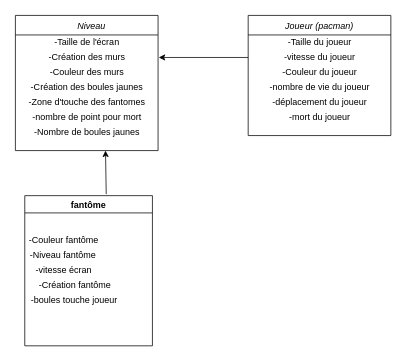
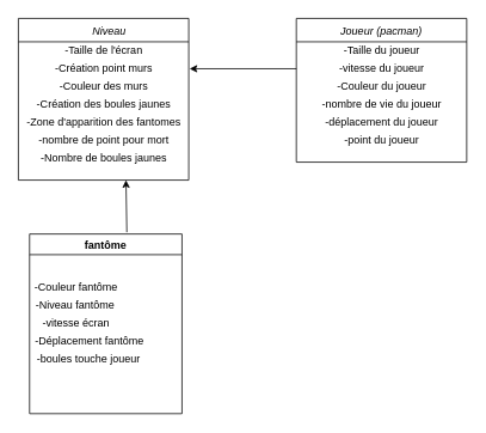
- <mxCell id="4" value="-Création des murs" style="text;html=1;align=center;verticalAlign=middle;resizable=0;points=[];autosize=1;strokeColor=none;fillColor=none;" vertex="1" parent="2"><mxGeometry y="46" width="190" height="20" as="geometry" /></mxCell>
+ <mxCell id="4" value="-Création point murs" style="text;html=1;align=center;verticalAlign=middle;resizable=0;points=[];autosize=1;strokeColor=none;fillColor=none;" vertex="1" parent="2"><mxGeometry y="46" width="190" height="20" as="geometry" /></mxCell>
- <mxCell id="7" value="-Zone d'touche des fantomes" style="text;html=1;align=center;verticalAlign=middle;resizable=0;points=[];autosize=1;strokeColor=none;fillColor=none;" vertex="1" parent="2"><mxGeometry y="106" width="190" height="20" as="geometry" /></mxCell>
+ <mxCell id="7" value="-Zone d'apparition des fantomes" style="text;html=1;align=center;verticalAlign=middle;resizable=0;points=[];autosize=1;strokeColor=none;fillColor=none;" vertex="1" parent="2"><mxGeometry y="106" width="190" height="20" as="geometry" /></mxCell>
- <mxCell id="17" value="-mort du joueur" style="text;html=1;align=center;verticalAlign=middle;resizable=0;points=[];autosize=1;strokeColor=none;fillColor=none;" vertex="1" parent="11"><mxGeometry y="126" width="190" height="20" as="geometry" /></mxCell>
+ <mxCell id="17" value="-point du joueur" style="text;html=1;align=center;verticalAlign=middle;resizable=0;points=[];autosize=1;strokeColor=none;fillColor=none;" vertex="1" parent="11"><mxGeometry y="126" width="190" height="20" as="geometry" /></mxCell>
- <mxCell id="23" value="-Création fantôme" style="text;html=1;align=center;verticalAlign=middle;resizable=0;points=[];autosize=1;strokeColor=none;fillColor=none;" vertex="1" parent="19"><mxGeometry x="-4" y="110" width="140" height="20" as="geometry" /></mxCell>
+ <mxCell id="23" value="-Déplacement fantôme" style="text;html=1;align=center;verticalAlign=middle;resizable=0;points=[];autosize=1;strokeColor=none;fillColor=none;" vertex="1" parent="19"><mxGeometry x="-4" y="110" width="140" height="20" as="geometry" /></mxCell>
